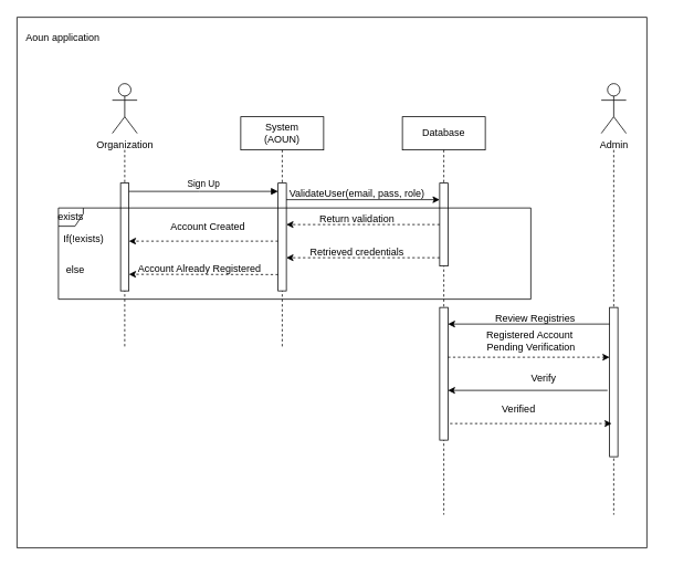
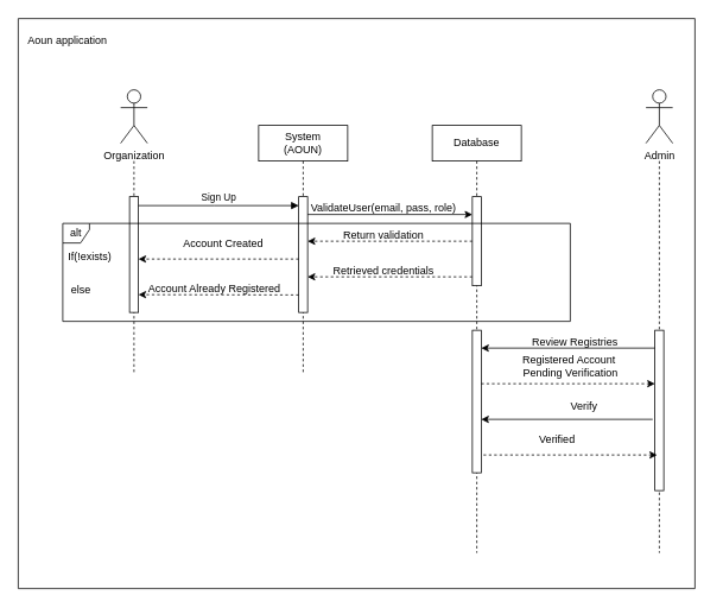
- <mxCell id="24" value="exists" style="shape=umlFrame;whiteSpace=wrap;html=1;pointerEvents=0;recursiveResize=0;container=1;collapsible=0;width=30;height=22;" parent="1" vertex="1"><mxGeometry x="70" y="250" width="570" height="110" as="geometry" /></mxCell>
+ <mxCell id="24" value="alt" style="shape=umlFrame;whiteSpace=wrap;html=1;pointerEvents=0;recursiveResize=0;container=1;collapsible=0;width=30;height=22;" parent="1" vertex="1"><mxGeometry x="70" y="250" width="570" height="110" as="geometry" /></mxCell>
